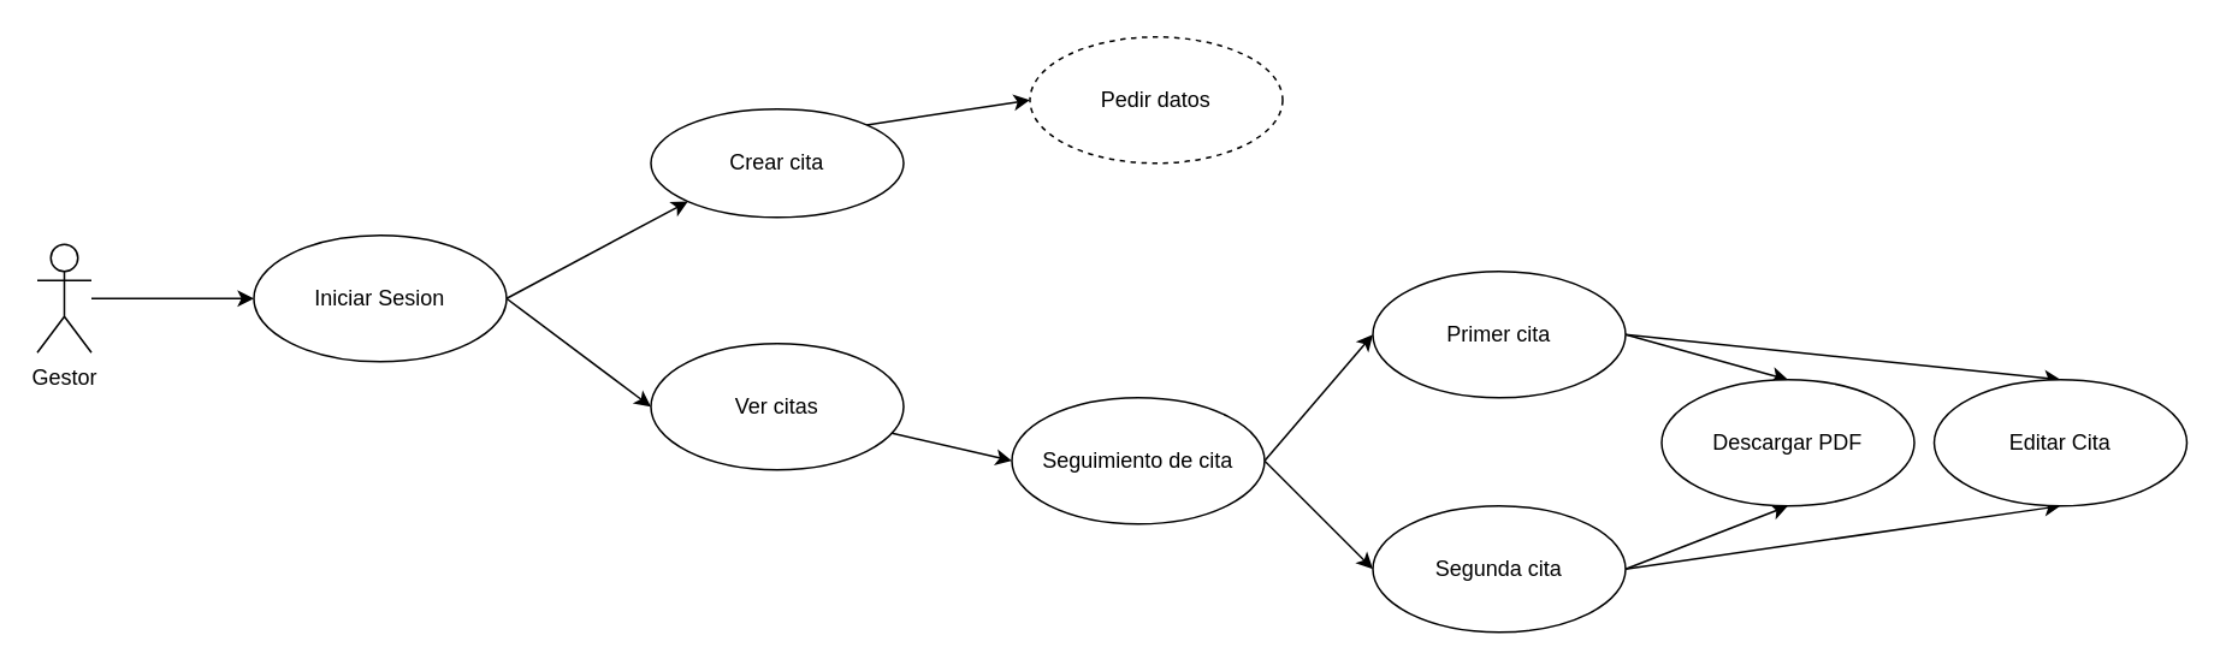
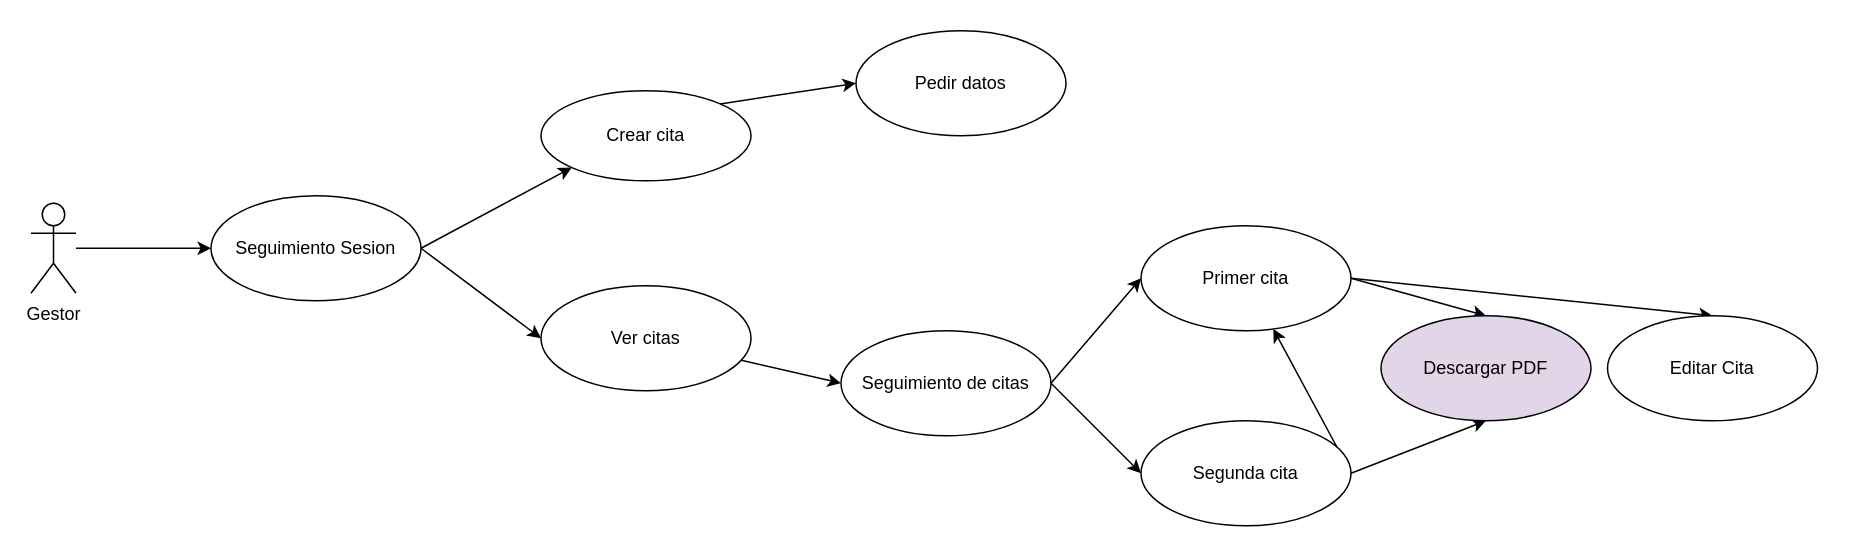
- <mxCell id="11" value="Pedir datos" style="ellipse;whiteSpace=wrap;html=1;dashed=1;" vertex="1" parent="1"><mxGeometry x="570" y="20" width="140" height="70" as="geometry" /></mxCell>
+ <mxCell id="11" value="Pedir datos" style="ellipse;whiteSpace=wrap;html=1;" vertex="1" parent="1"><mxGeometry x="570" y="20" width="140" height="70" as="geometry" /></mxCell>
- <mxCell id="6" value="Iniciar Sesion" style="ellipse;whiteSpace=wrap;html=1;" vertex="1" parent="1"><mxGeometry x="140" y="130" width="140" height="70" as="geometry" /></mxCell>
+ <mxCell id="6" value="Seguimiento Sesion" style="ellipse;whiteSpace=wrap;html=1;" vertex="1" parent="1"><mxGeometry x="140" y="130" width="140" height="70" as="geometry" /></mxCell>
- <mxCell id="21" value="Descargar PDF" style="ellipse;whiteSpace=wrap;html=1;" vertex="1" parent="1"><mxGeometry x="920" y="210" width="140" height="70" as="geometry" /></mxCell>
+ <mxCell id="21" value="Descargar PDF" style="ellipse;whiteSpace=wrap;html=1;fillColor=#e1d5e7;" vertex="1" parent="1"><mxGeometry x="920" y="210" width="140" height="70" as="geometry" /></mxCell>
- <mxCell id="14" value="Seguimiento de cita" style="ellipse;whiteSpace=wrap;html=1;" vertex="1" parent="1"><mxGeometry x="560" y="220" width="140" height="70" as="geometry" /></mxCell>
+ <mxCell id="14" value="Seguimiento de citas" style="ellipse;whiteSpace=wrap;html=1;" vertex="1" parent="1"><mxGeometry x="560" y="220" width="140" height="70" as="geometry" /></mxCell>
- <mxCell id="19" style="edgeStyle=none;rounded=0;orthogonalLoop=1;jettySize=auto;html=1;exitX=1;exitY=0.5;exitDx=0;exitDy=0;entryX=0.5;entryY=1;entryDx=0;entryDy=0;" edge="1" parent="1" source="20" target="22"><mxGeometry relative="1" as="geometry" /></mxCell>
+ <mxCell id="19" style="edgeStyle=none;rounded=0;orthogonalLoop=1;jettySize=auto;html=1;exitX=1;exitY=0.5;exitDx=0;exitDy=0;" edge="1" parent="1" source="20" target="17"><mxGeometry relative="1" as="geometry" /></mxCell>
